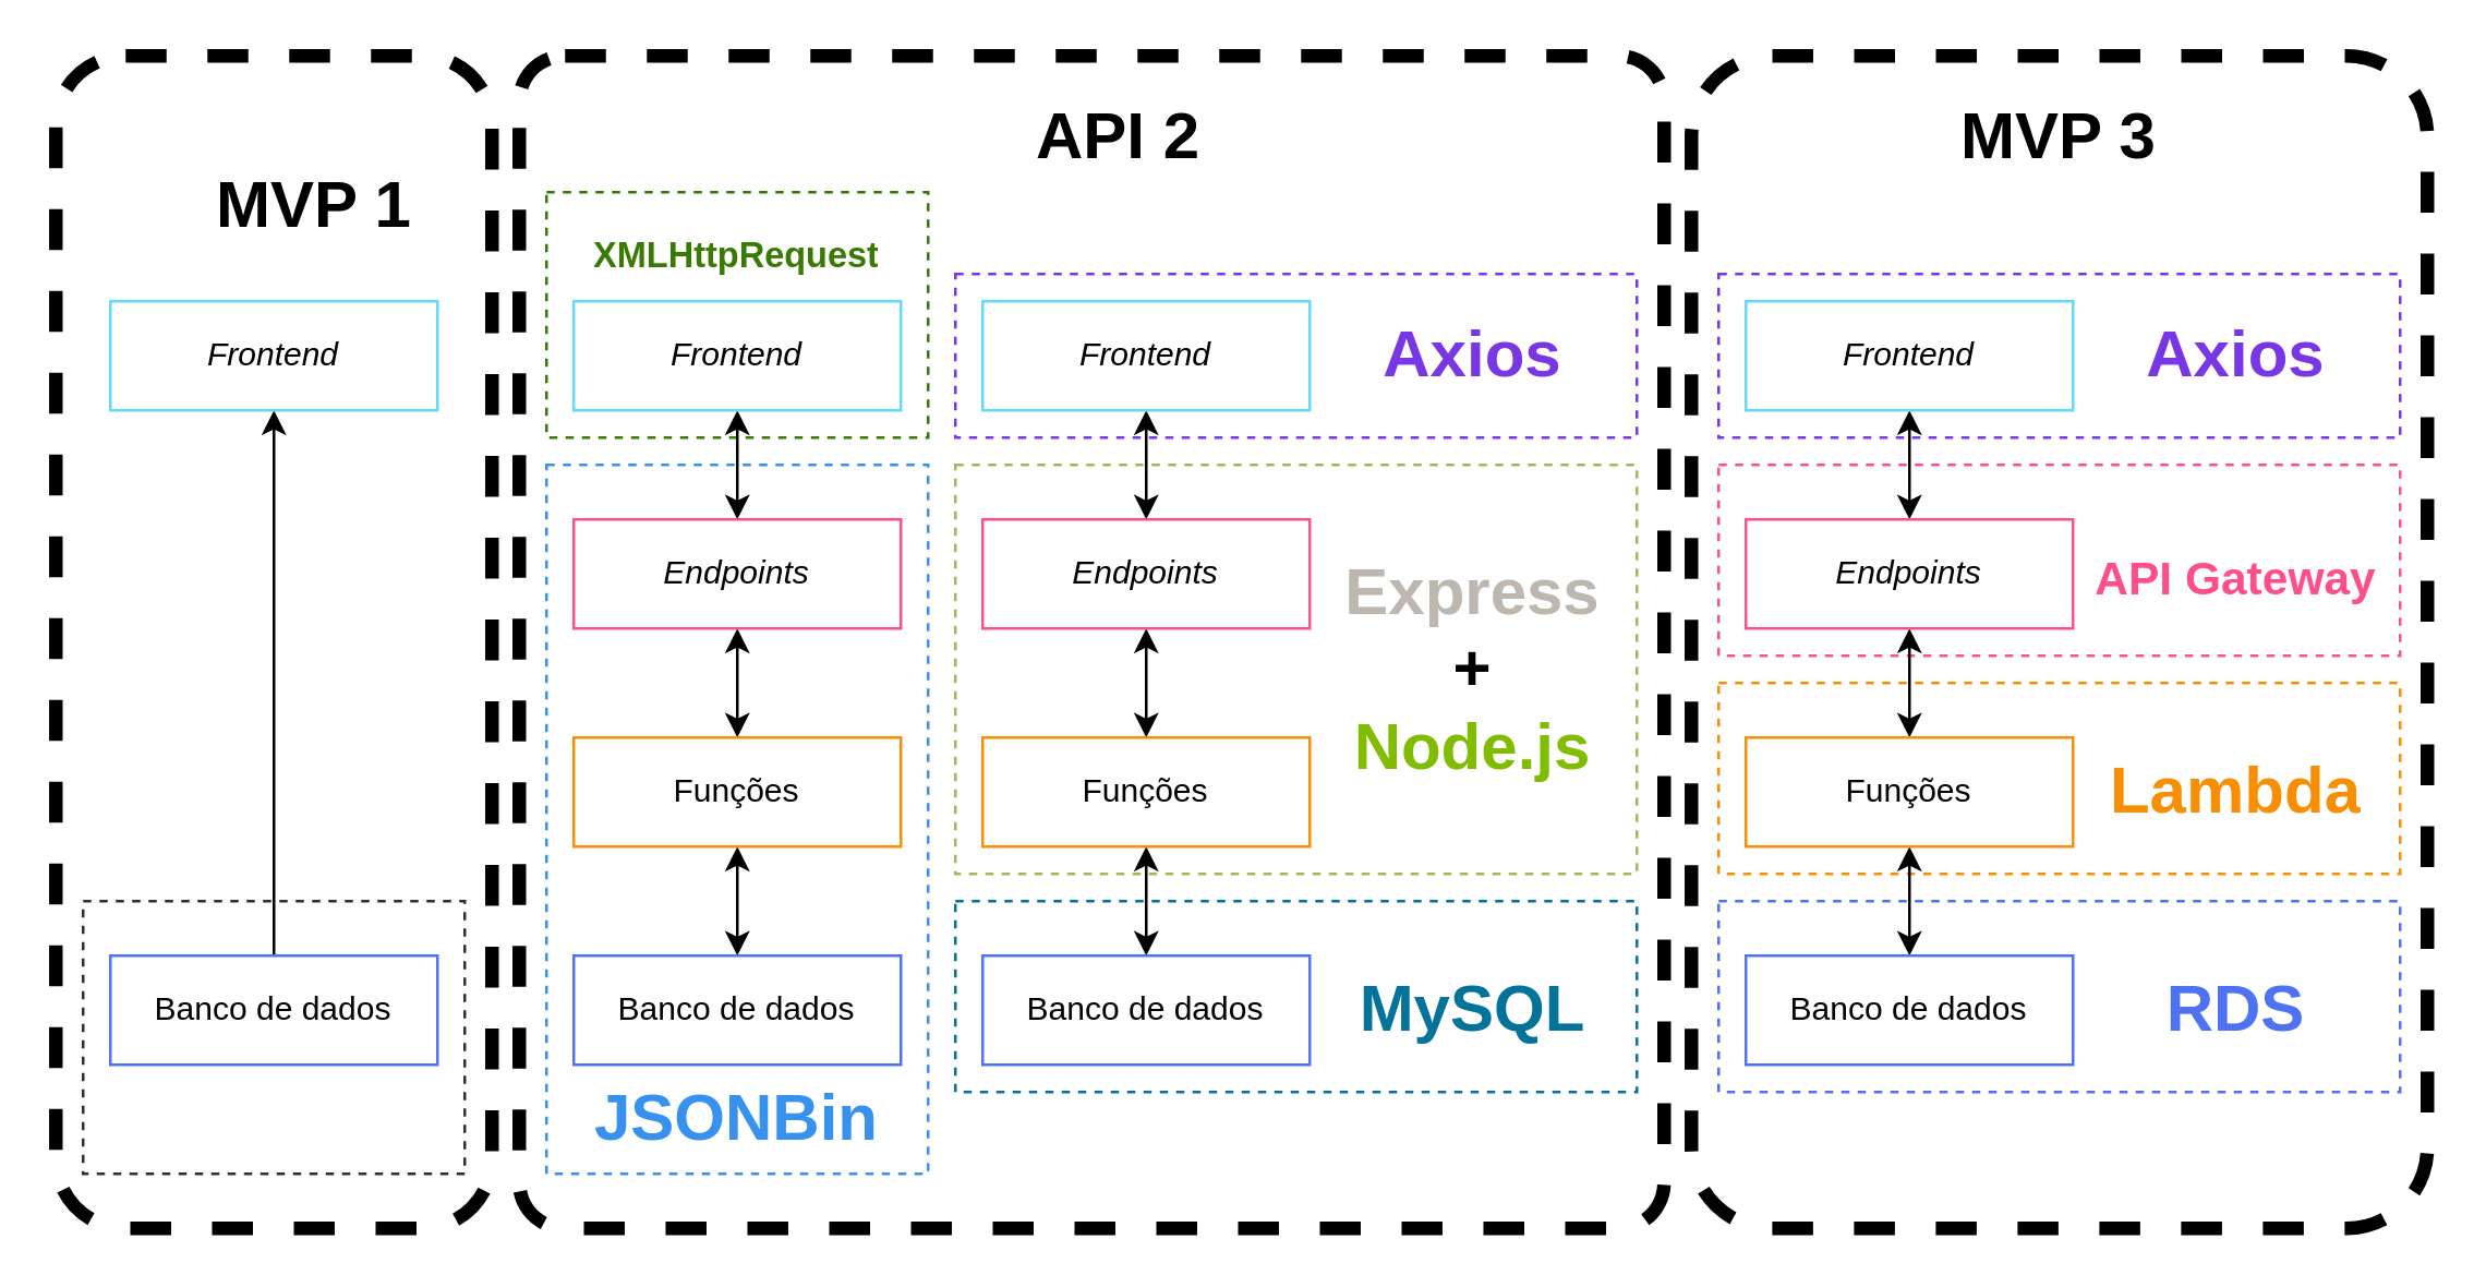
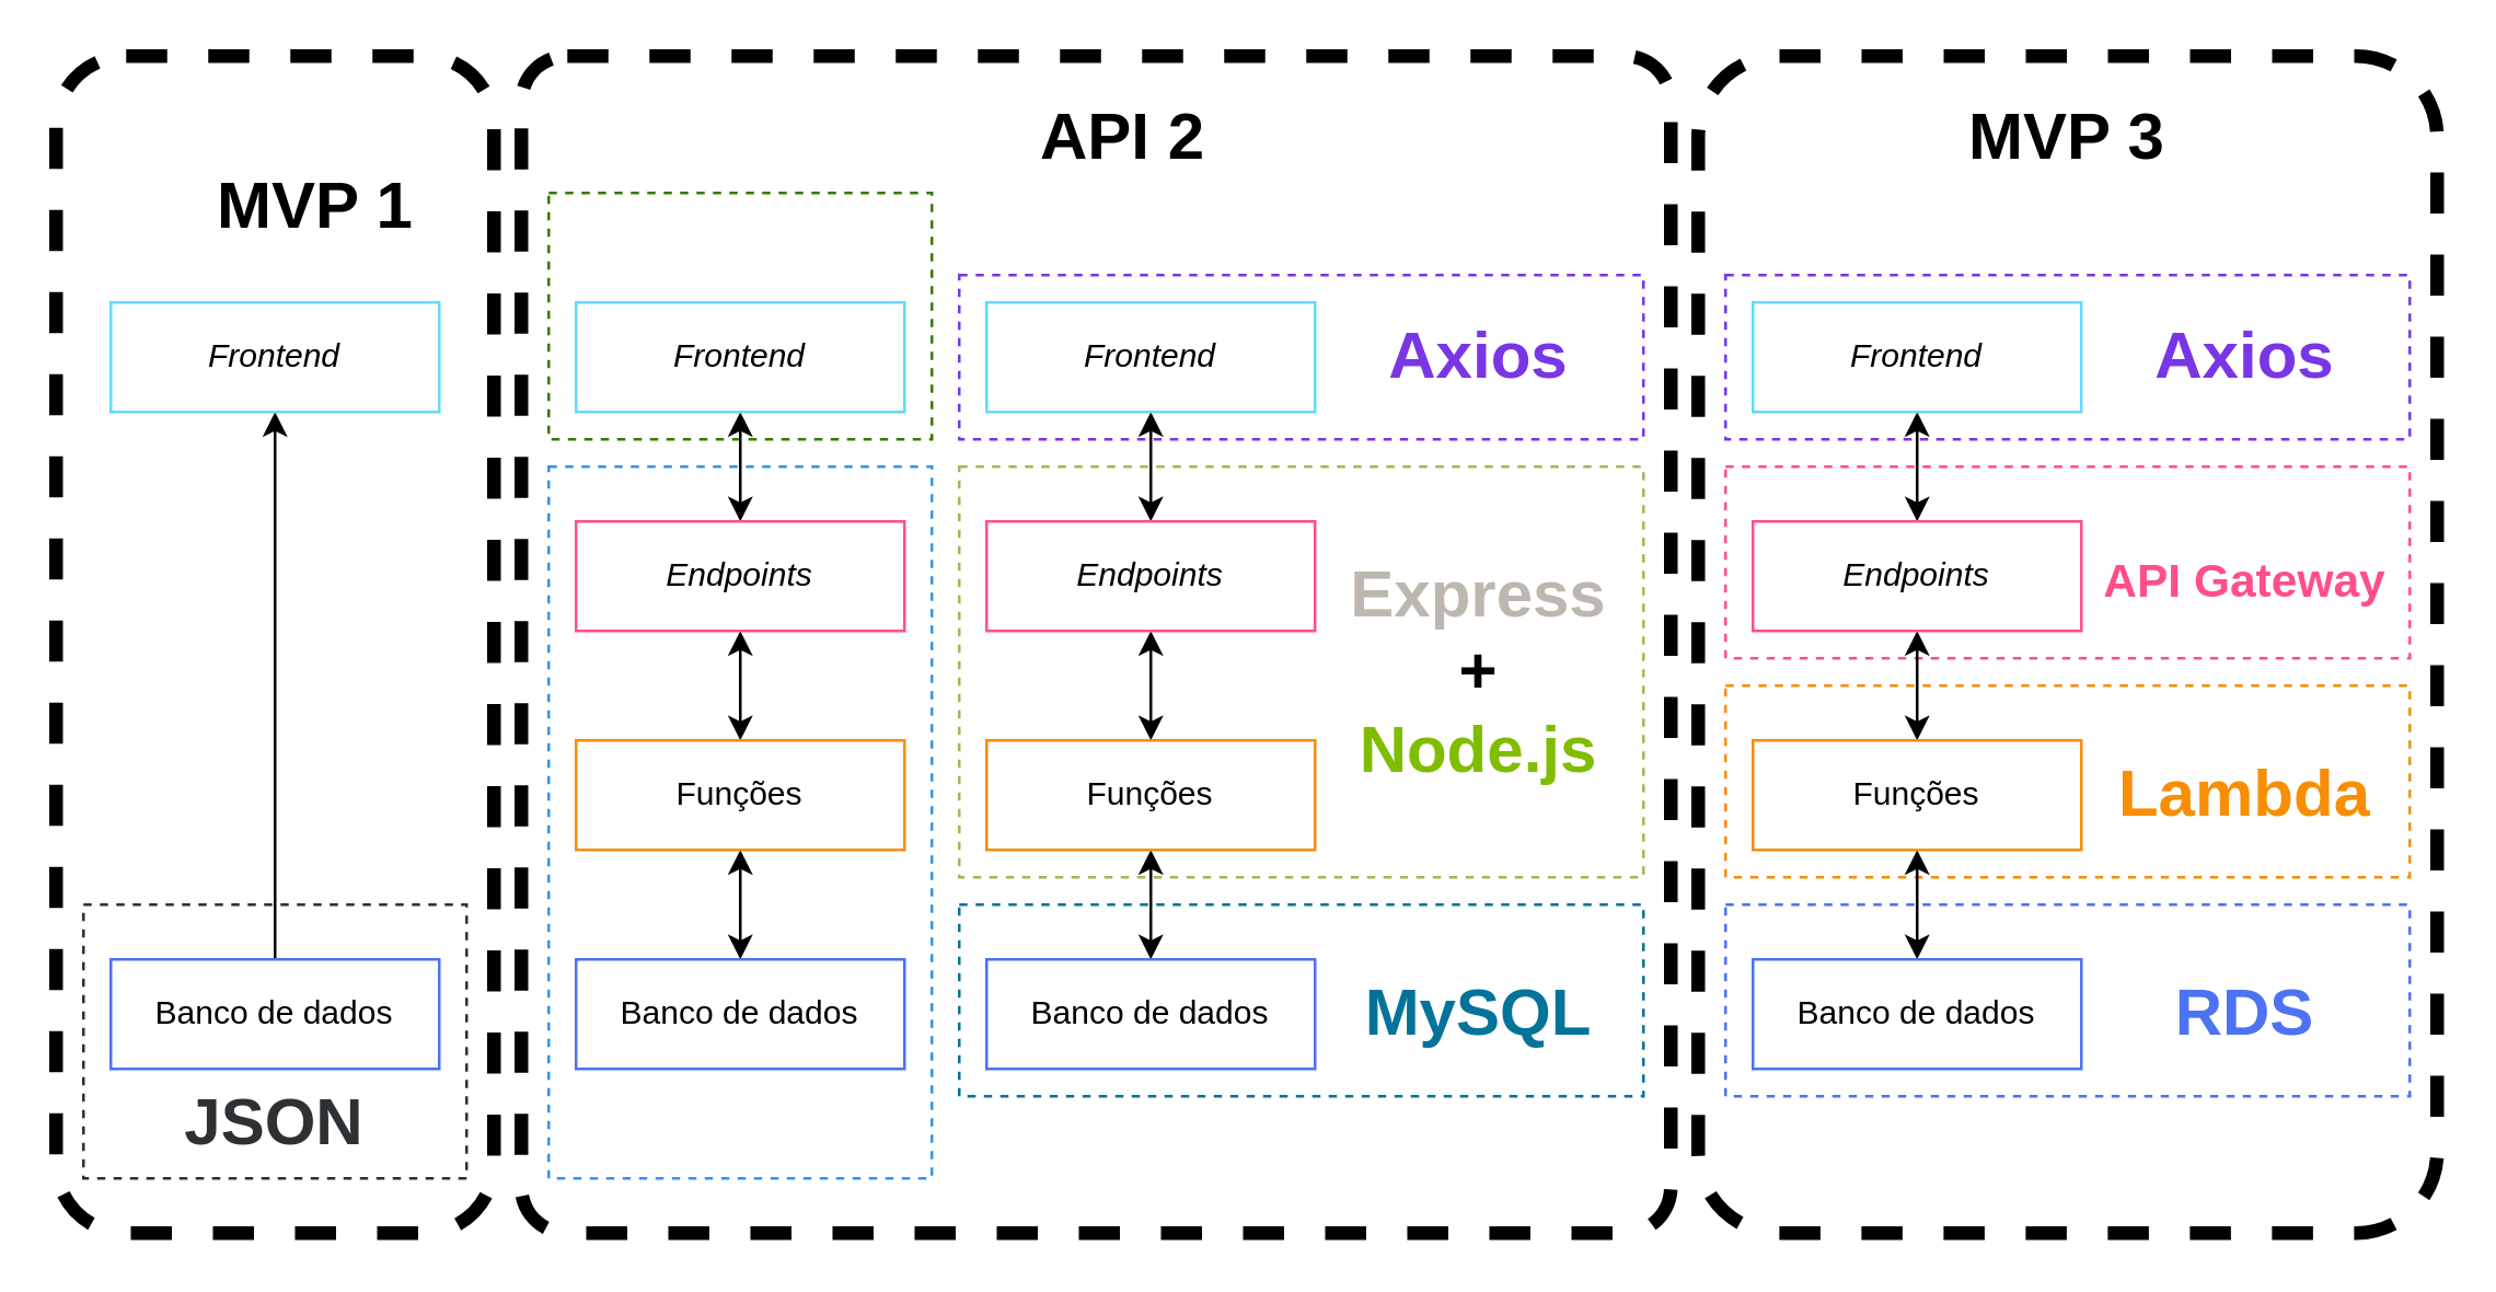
- <mxCell id="4" value="&lt;h1&gt;&lt;font color=&quot;#397a03&quot; style=&quot;font-size: 13px&quot;&gt;XMLHttpRequest&lt;/font&gt;&lt;/h1&gt;" style="text;html=1;strokeColor=none;fillColor=none;spacing=5;spacingTop=-20;whiteSpace=wrap;overflow=hidden;rounded=0;dashed=1;align=center;fontFamily=Helvetica;fontSize=12;fontColor=default;" parent="3" vertex="1"><mxGeometry x="10" width="120" height="40" as="geometry" /></mxCell>
+ <mxCell id="49" value="&lt;h1&gt;JSON&lt;/h1&gt;" style="text;html=1;strokeColor=none;fillColor=none;spacing=5;spacingTop=-20;whiteSpace=wrap;overflow=hidden;rounded=0;dashed=1;align=center;fontColor=#2d3133;" parent="1" vertex="1"><mxGeometry x="40" y="390" width="120" height="40" as="geometry" /></mxCell>
- <mxCell id="27" value="&lt;h1&gt;JSONBin&lt;/h1&gt;" style="text;html=1;strokeColor=none;fillColor=none;spacing=5;spacingTop=-20;whiteSpace=wrap;overflow=hidden;rounded=0;dashed=1;align=center;fontColor=#3791ef;" parent="1" vertex="1"><mxGeometry x="210" y="390" width="120" height="40" as="geometry" /></mxCell>
